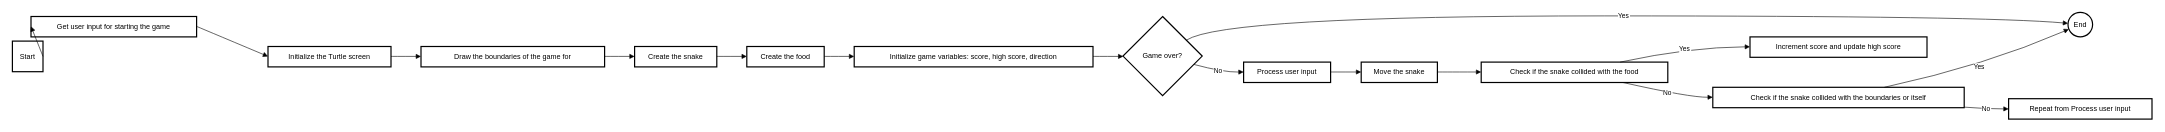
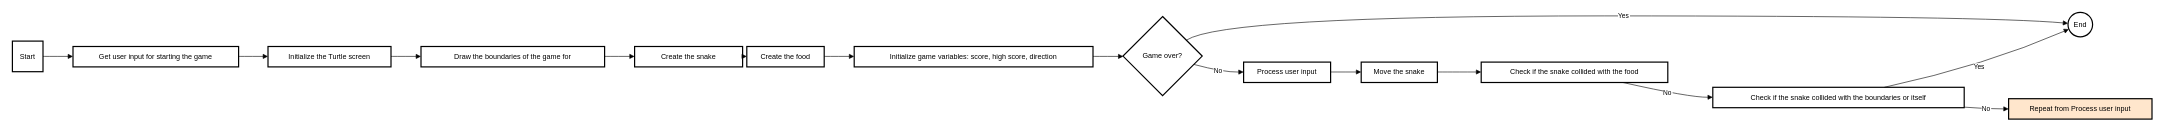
- <mxCell id="3" value="Get user input for starting the game" style="whiteSpace=wrap;strokeWidth=2;" vertex="1" parent="1"><mxGeometry x="51" y="27" width="276" height="34" as="geometry" /></mxCell>
+ <mxCell id="3" value="Get user input for starting the game" style="whiteSpace=wrap;strokeWidth=2;" vertex="1" parent="1"><mxGeometry x="121" y="77" width="276" height="34" as="geometry" /></mxCell>
- <mxCell id="14" value="Increment score and update high score" style="whiteSpace=wrap;strokeWidth=2;" vertex="1" parent="1"><mxGeometry x="2916" y="61" width="295" height="34" as="geometry" /></mxCell>
- <mxCell id="28" value="Yes" style="curved=1;startArrow=none;endArrow=block;exitX=0.752;exitY=-0.015;entryX=0.0;entryY=0.485;" edge="1" parent="1" source="13" target="14"><mxGeometry relative="1" as="geometry"><Array as="points"><mxPoint x="2816" y="78" /></Array></mxGeometry></mxCell>
- <mxCell id="6" value="Create the snake" style="whiteSpace=wrap;strokeWidth=2;" vertex="1" parent="1"><mxGeometry x="1057" y="77" width="137" height="34" as="geometry" /></mxCell>
+ <mxCell id="6" value="Create the snake" style="whiteSpace=wrap;strokeWidth=2;" vertex="1" parent="1"><mxGeometry x="1057" y="77" width="180" height="34" as="geometry" /></mxCell>
- <mxCell id="16" value="Repeat from Process user input" style="whiteSpace=wrap;strokeWidth=2;" vertex="1" parent="1"><mxGeometry x="3347" y="164" width="239" height="34" as="geometry" /></mxCell>
+ <mxCell id="16" value="Repeat from Process user input" style="whiteSpace=wrap;strokeWidth=2;fillColor=#ffe6cc;" vertex="1" parent="1"><mxGeometry x="3347" y="164" width="239" height="34" as="geometry" /></mxCell>
